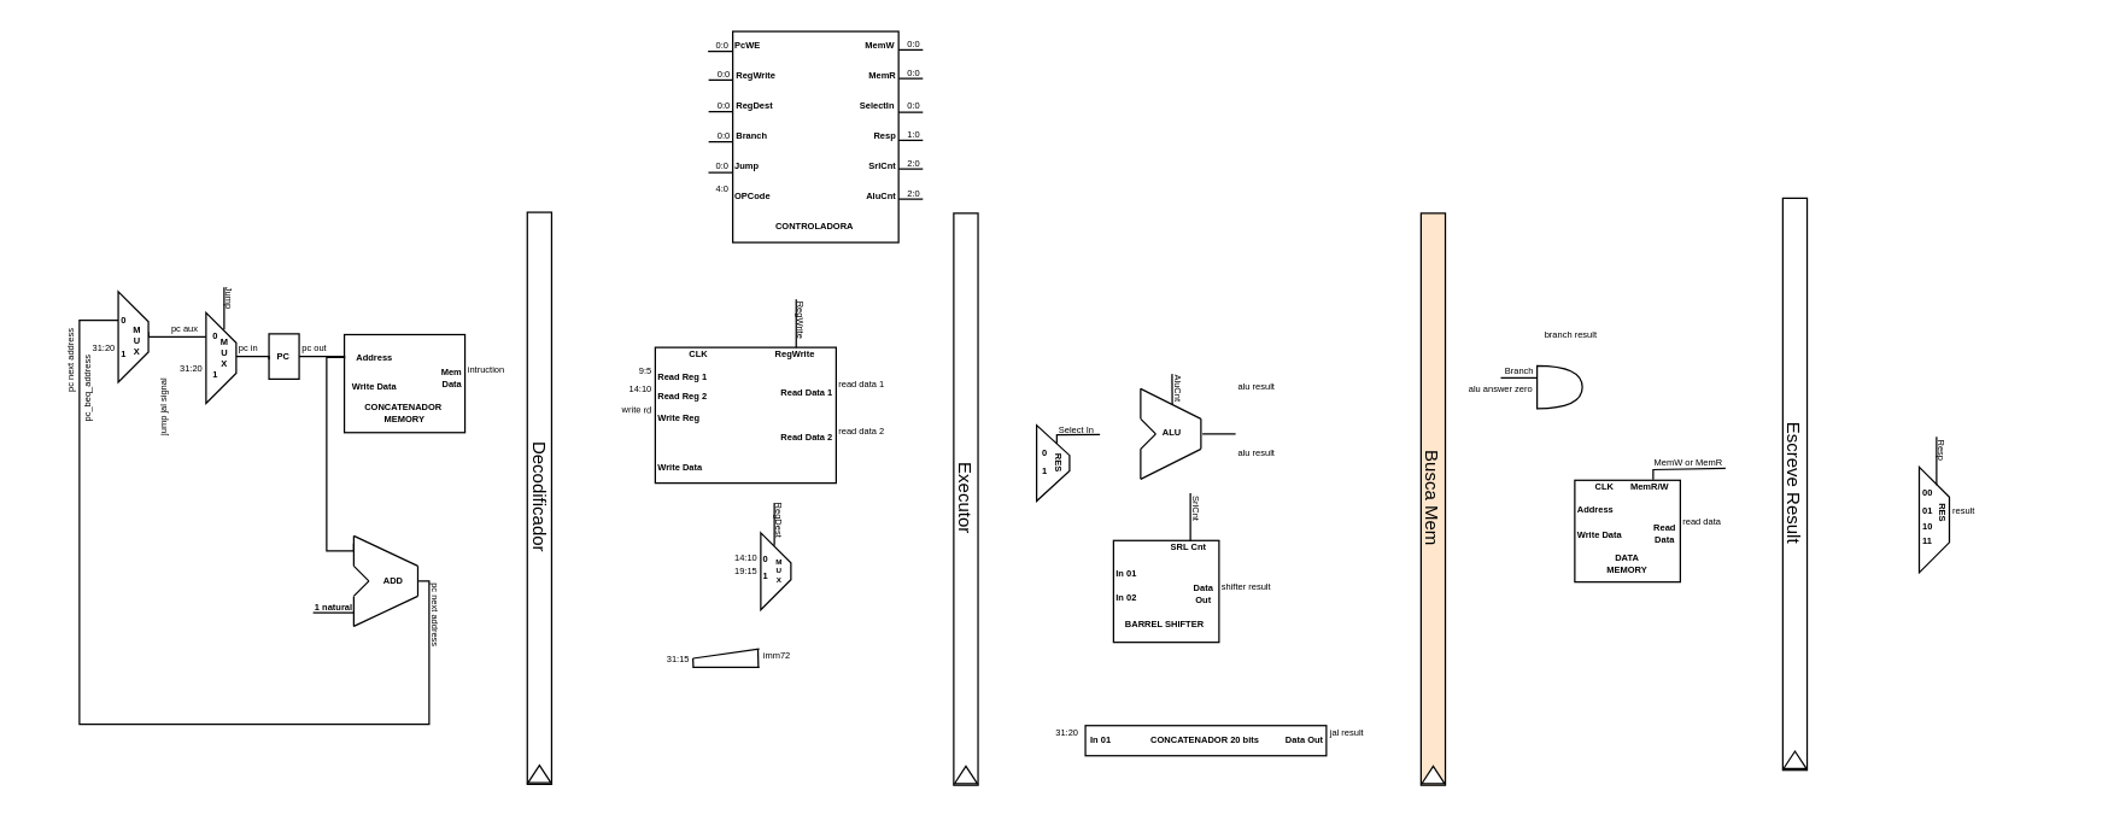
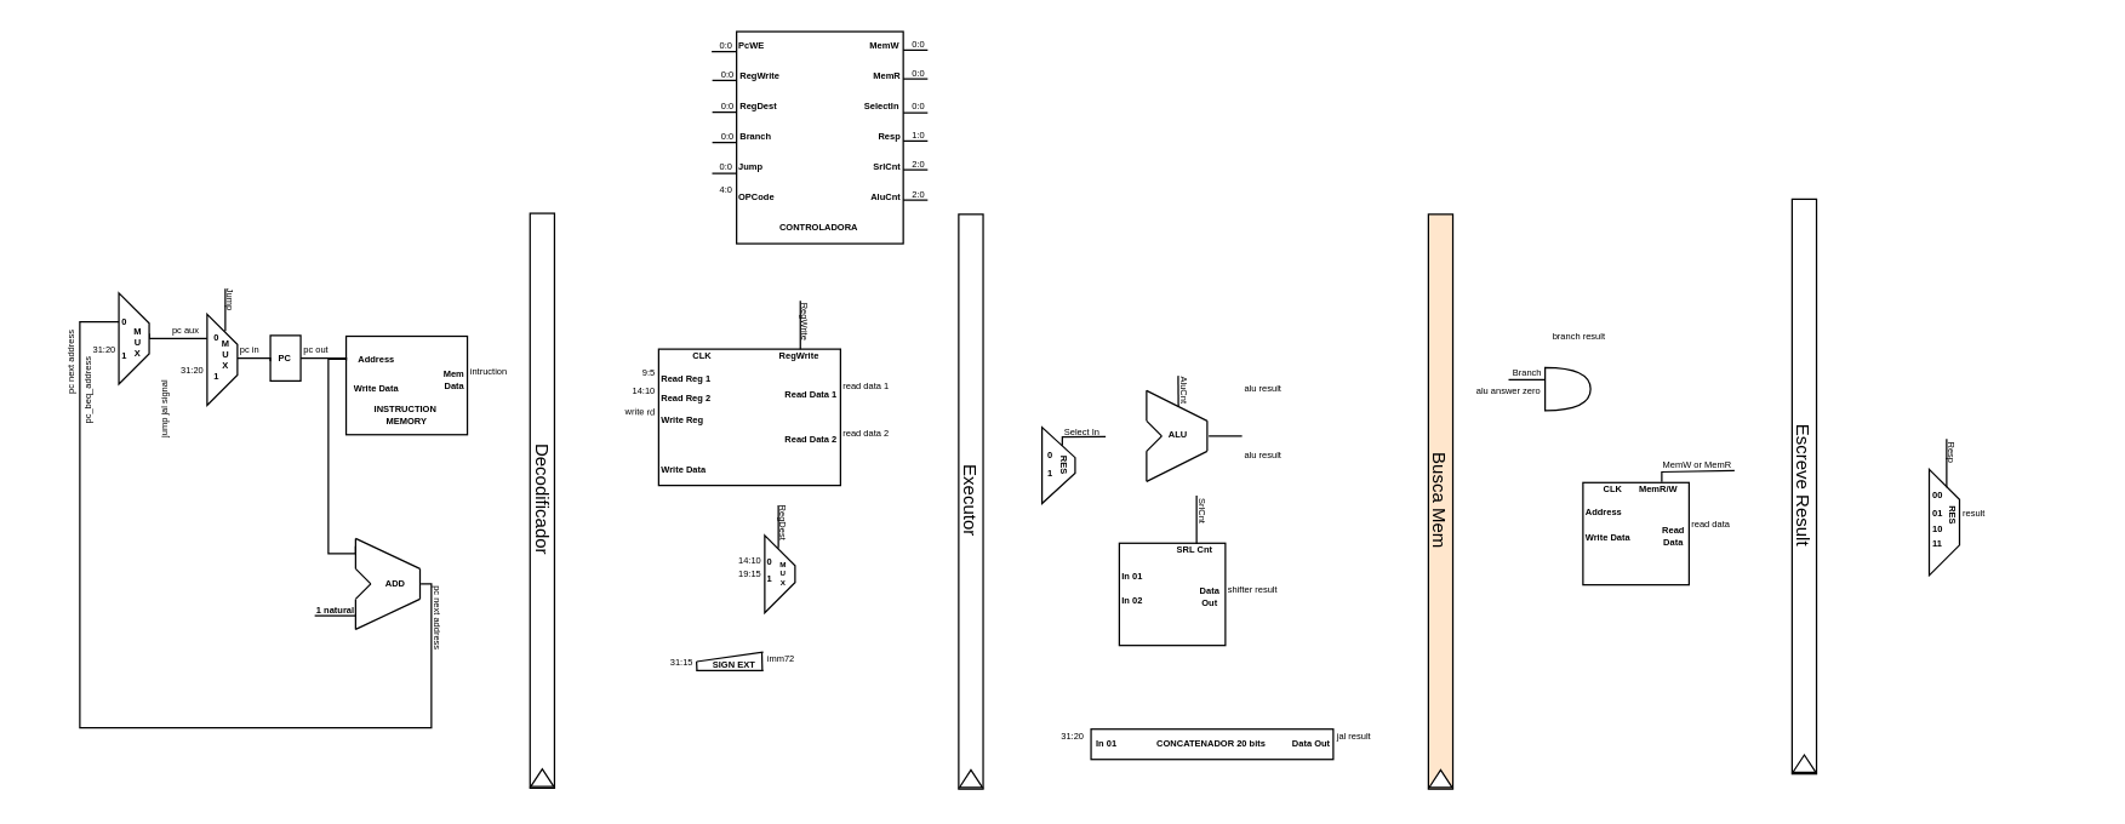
- <mxCell id="20" value="CONCATENADOR&amp;nbsp;&lt;br&gt;MEMORY" style="text;html=1;strokeColor=none;fillColor=none;align=center;verticalAlign=middle;whiteSpace=wrap;rounded=0;fontSize=6;fontStyle=1" parent="1" vertex="1"><mxGeometry x="237.75" y="264" width="60" height="20" as="geometry" /></mxCell>
+ <mxCell id="20" value="INSTRUCTION&amp;nbsp;&lt;br&gt;MEMORY" style="text;html=1;strokeColor=none;fillColor=none;align=center;verticalAlign=middle;whiteSpace=wrap;rounded=0;fontSize=6;fontStyle=1" parent="1" vertex="1"><mxGeometry x="237.75" y="264" width="60" height="20" as="geometry" /></mxCell>
- <mxCell id="29" value="DATA&lt;br&gt;MEMORY" style="text;html=1;strokeColor=none;fillColor=none;align=center;verticalAlign=middle;whiteSpace=wrap;rounded=0;fontSize=6;fontStyle=1" parent="1" vertex="1"><mxGeometry x="1049" y="365.63" width="60" height="17.5" as="geometry" /></mxCell>
- <mxCell id="92" value="BARREL SHIFTER&amp;nbsp;" style="text;html=1;strokeColor=none;fillColor=none;align=center;verticalAlign=middle;whiteSpace=wrap;rounded=0;fontSize=6;fontStyle=1" parent="1" vertex="1"><mxGeometry x="743" y="405.63" width="60" height="17.5" as="geometry" /></mxCell>
+ <mxCell id="109" value="SIGN EXT" style="text;html=1;strokeColor=none;fillColor=none;align=center;verticalAlign=middle;whiteSpace=wrap;rounded=0;fontSize=6;fontStyle=1" parent="104" vertex="1"><mxGeometry x="10.12" y="3.15" width="29.88" height="12.6" as="geometry" /></mxCell>
